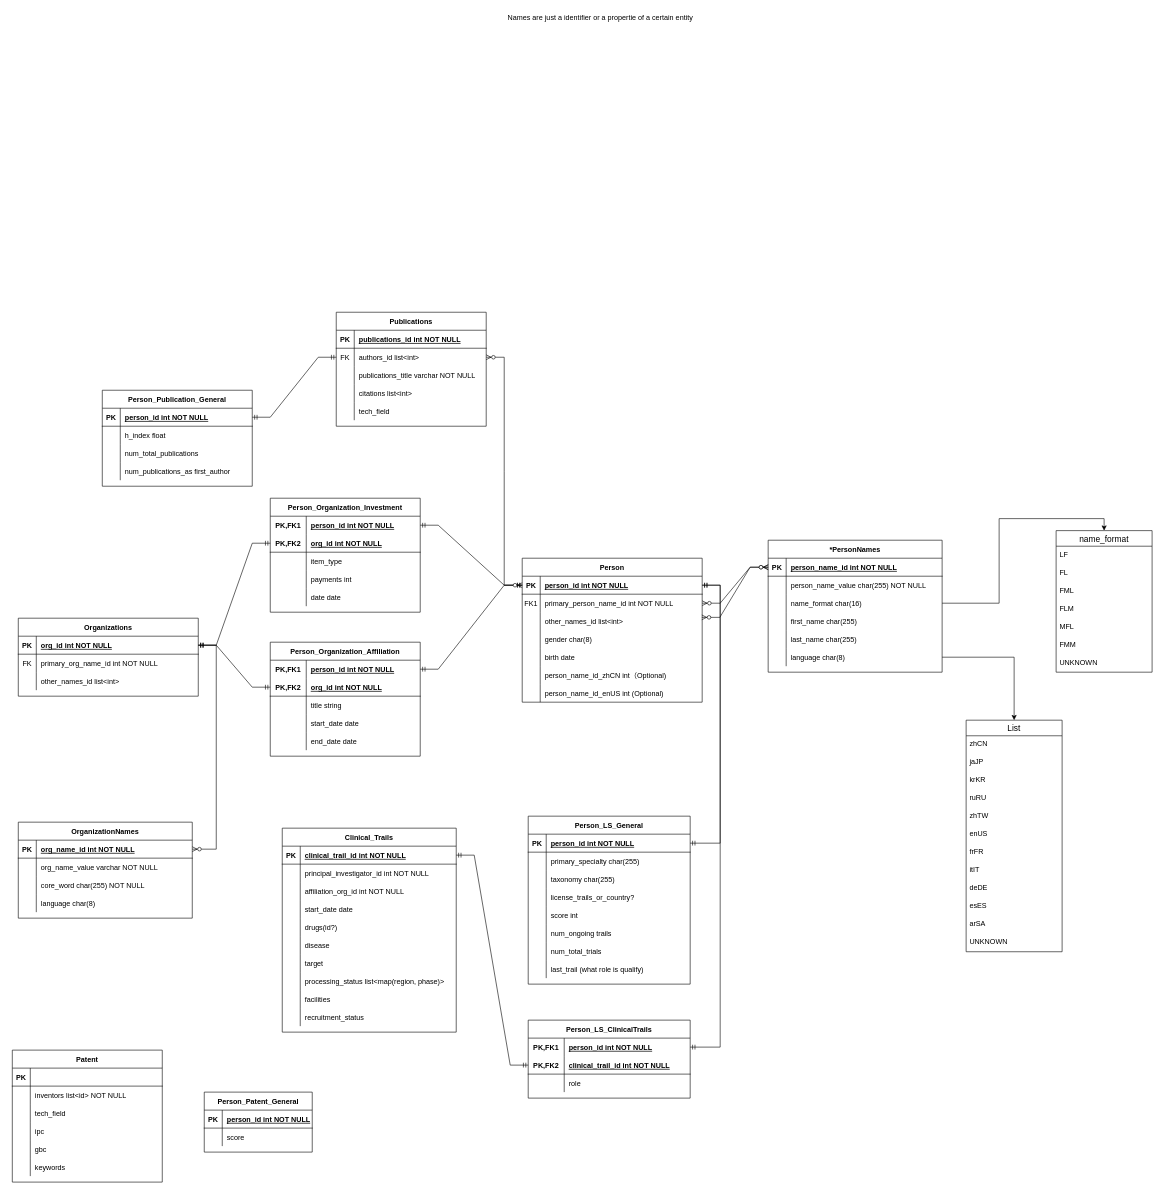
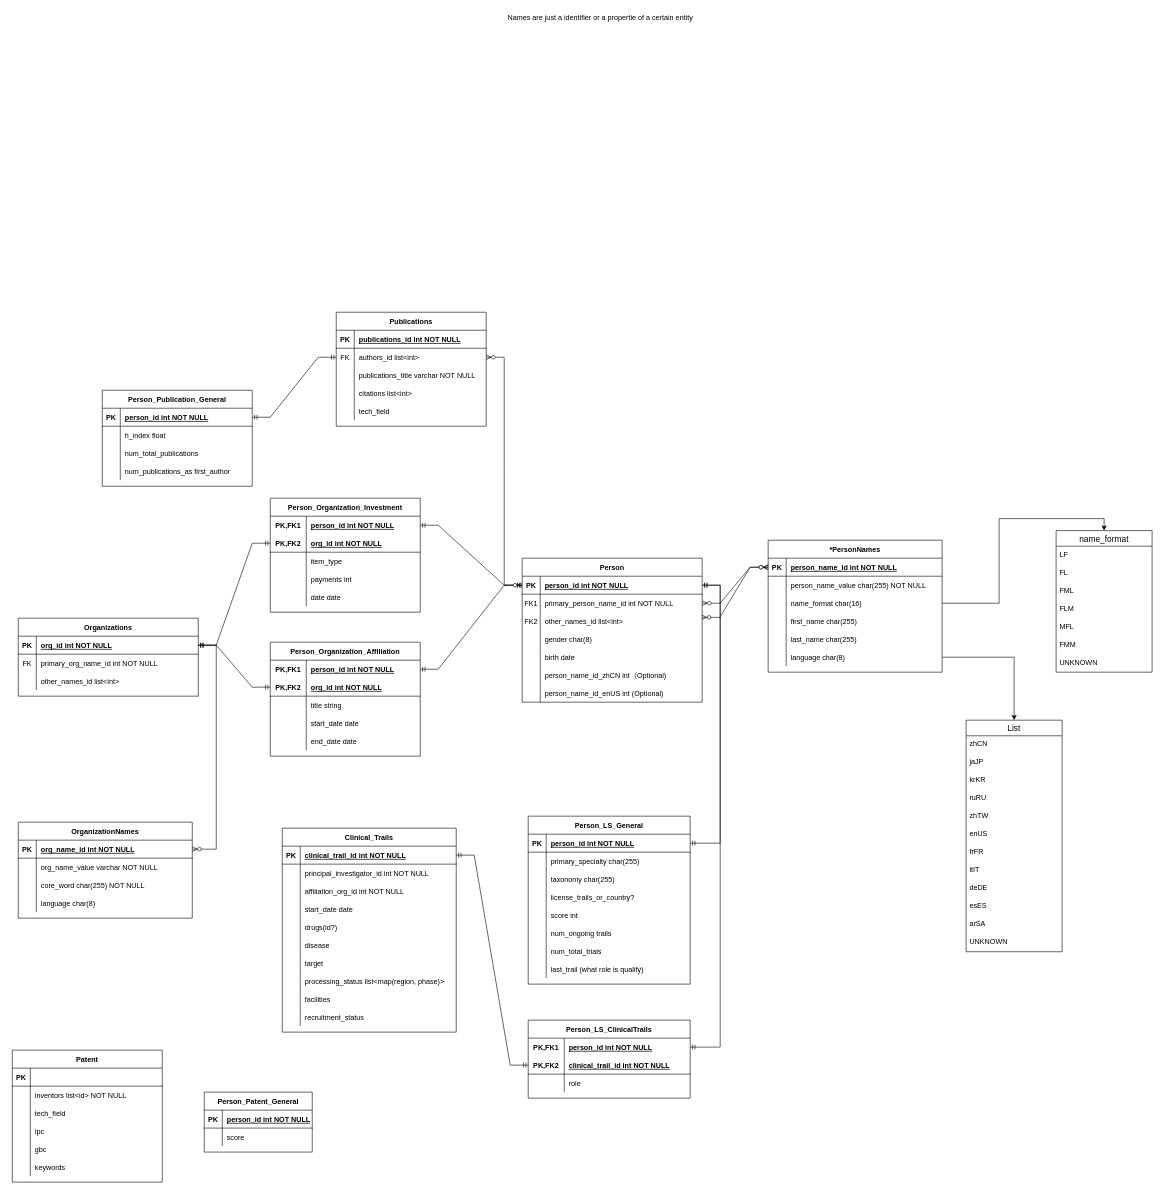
+ <mxCell id="10" value="FK2" style="shape=partialRectangle;connectable=0;fillColor=none;top=0;left=0;bottom=0;right=0;fontStyle=0;overflow=hidden;" vertex="1" parent="9"><mxGeometry width="30" height="30" as="geometry"><mxRectangle width="30" height="30" as="alternateBounds" /></mxGeometry></mxCell>
